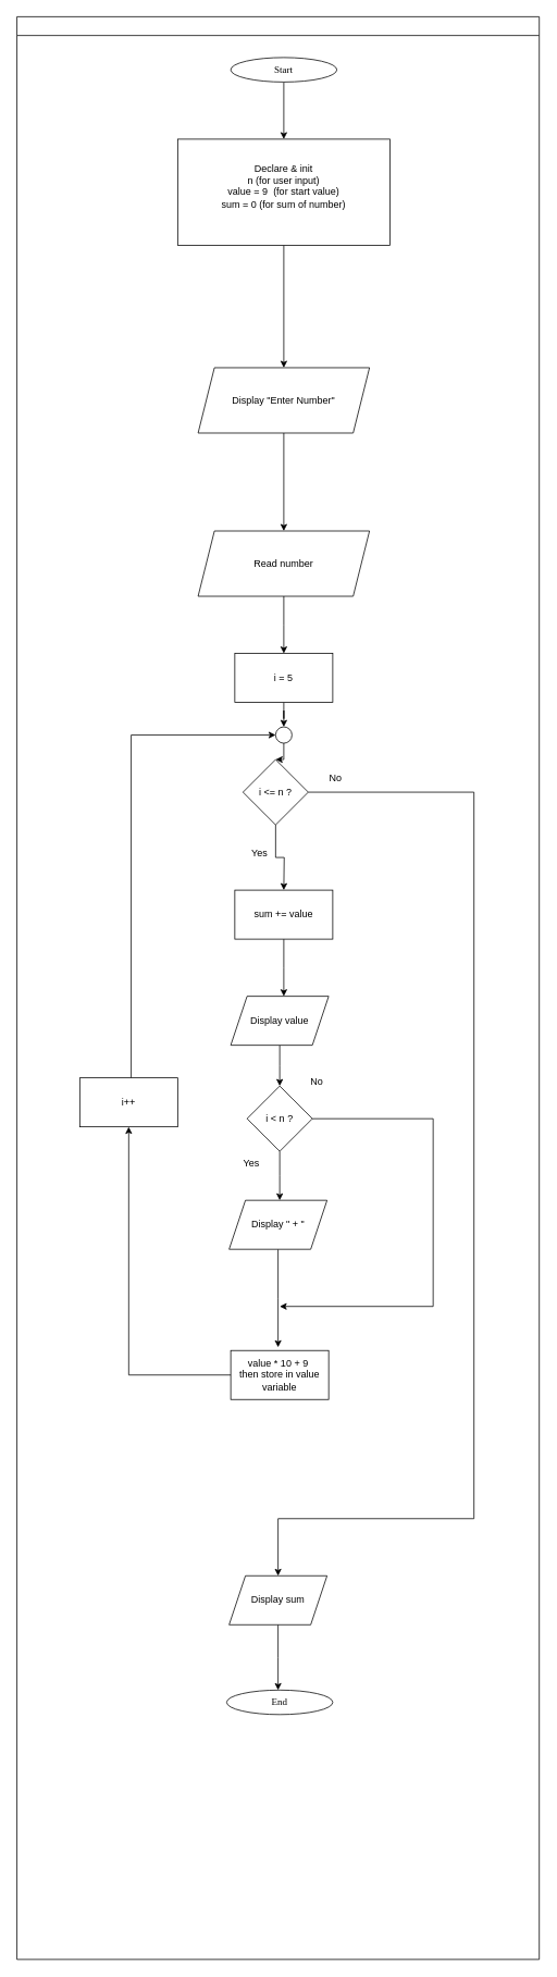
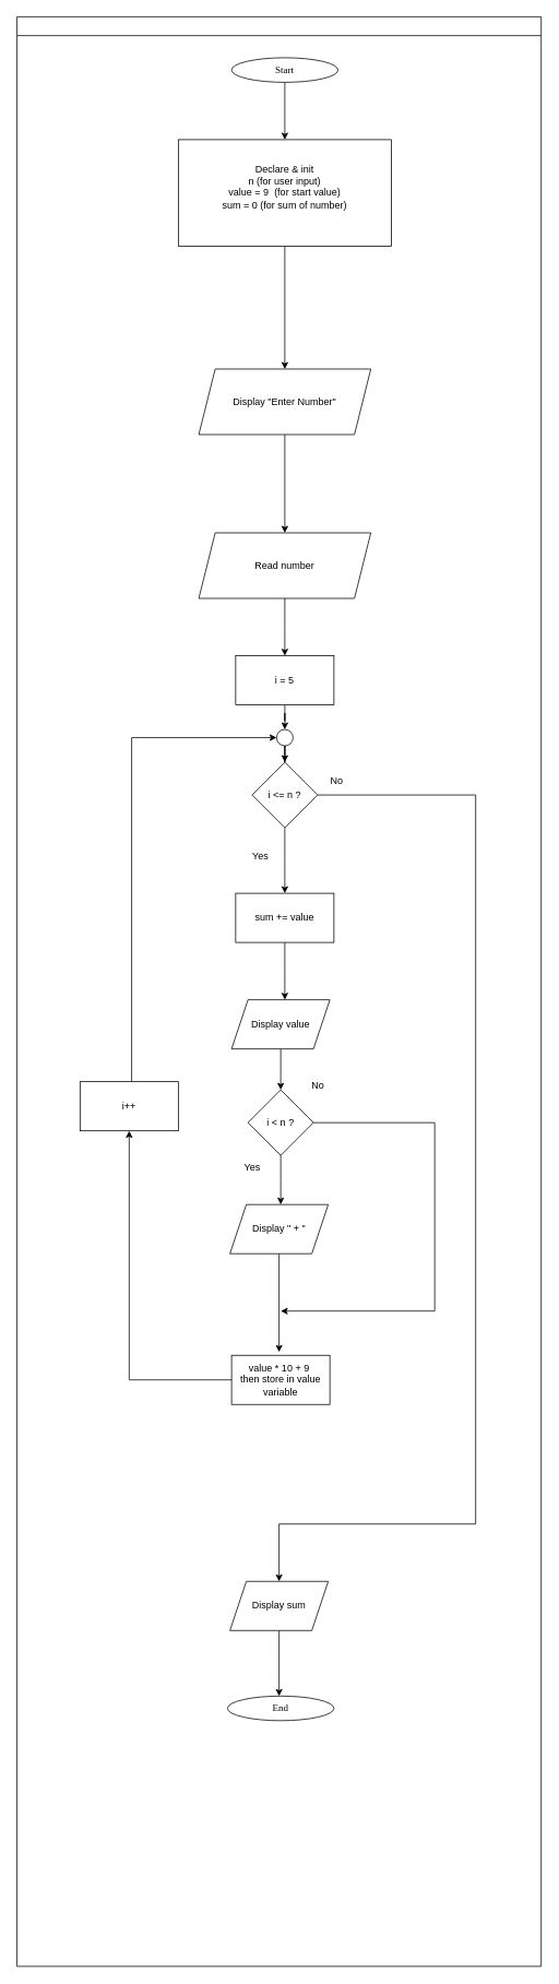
- <mxCell id="13" value="i &amp;lt;= n ?" style="rhombus;whiteSpace=wrap;html=1;" vertex="1" parent="2"><mxGeometry x="277" y="910" width="80" height="80" as="geometry" /></mxCell>
+ <mxCell id="13" value="i &amp;lt;= n ?" style="rhombus;whiteSpace=wrap;html=1;" vertex="1" parent="2"><mxGeometry x="287" y="910" width="80" height="80" as="geometry" /></mxCell>
